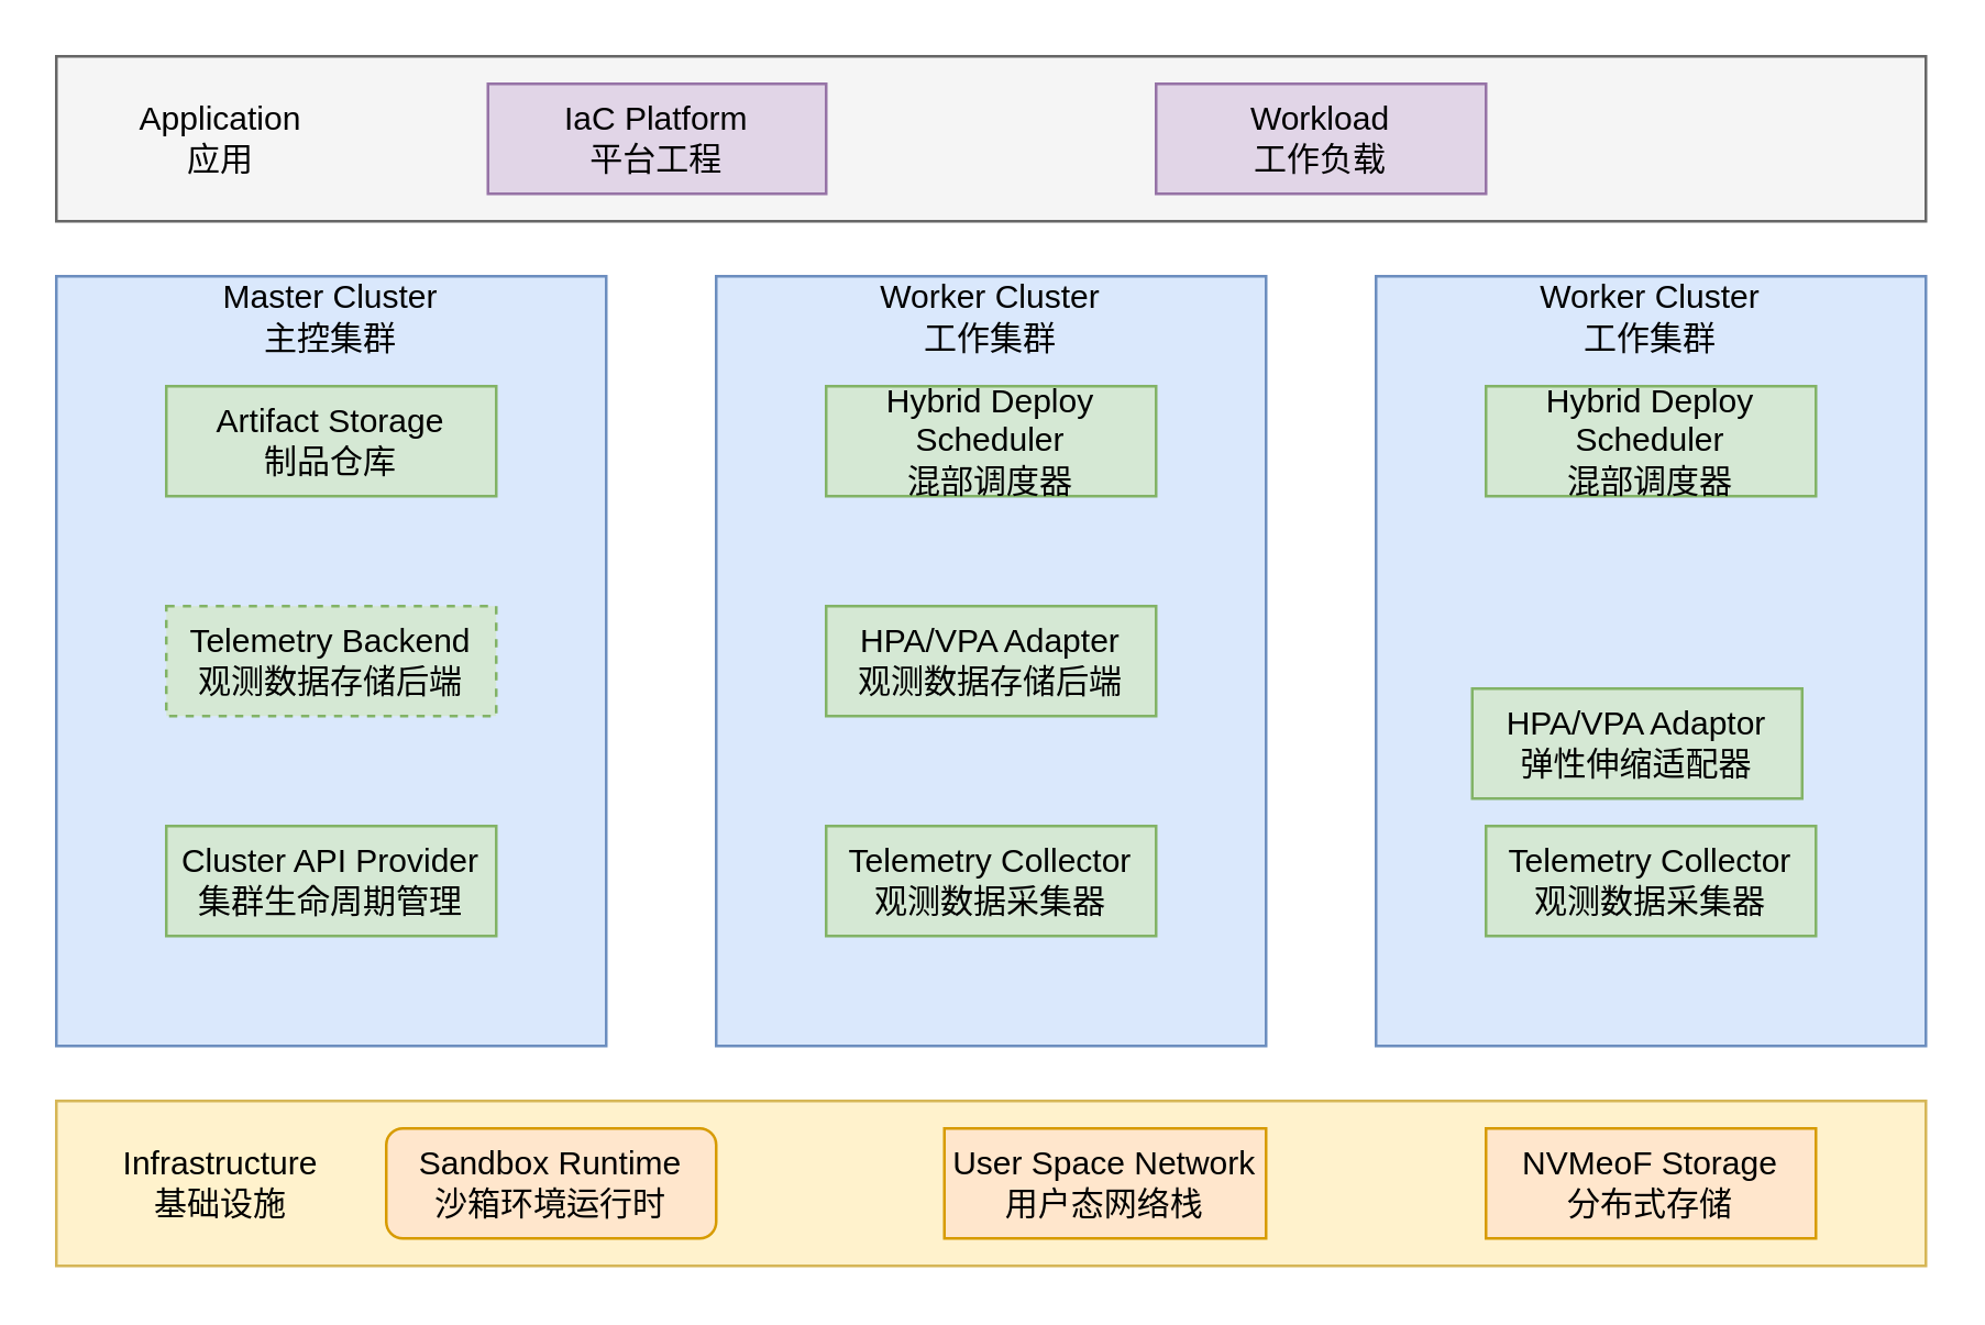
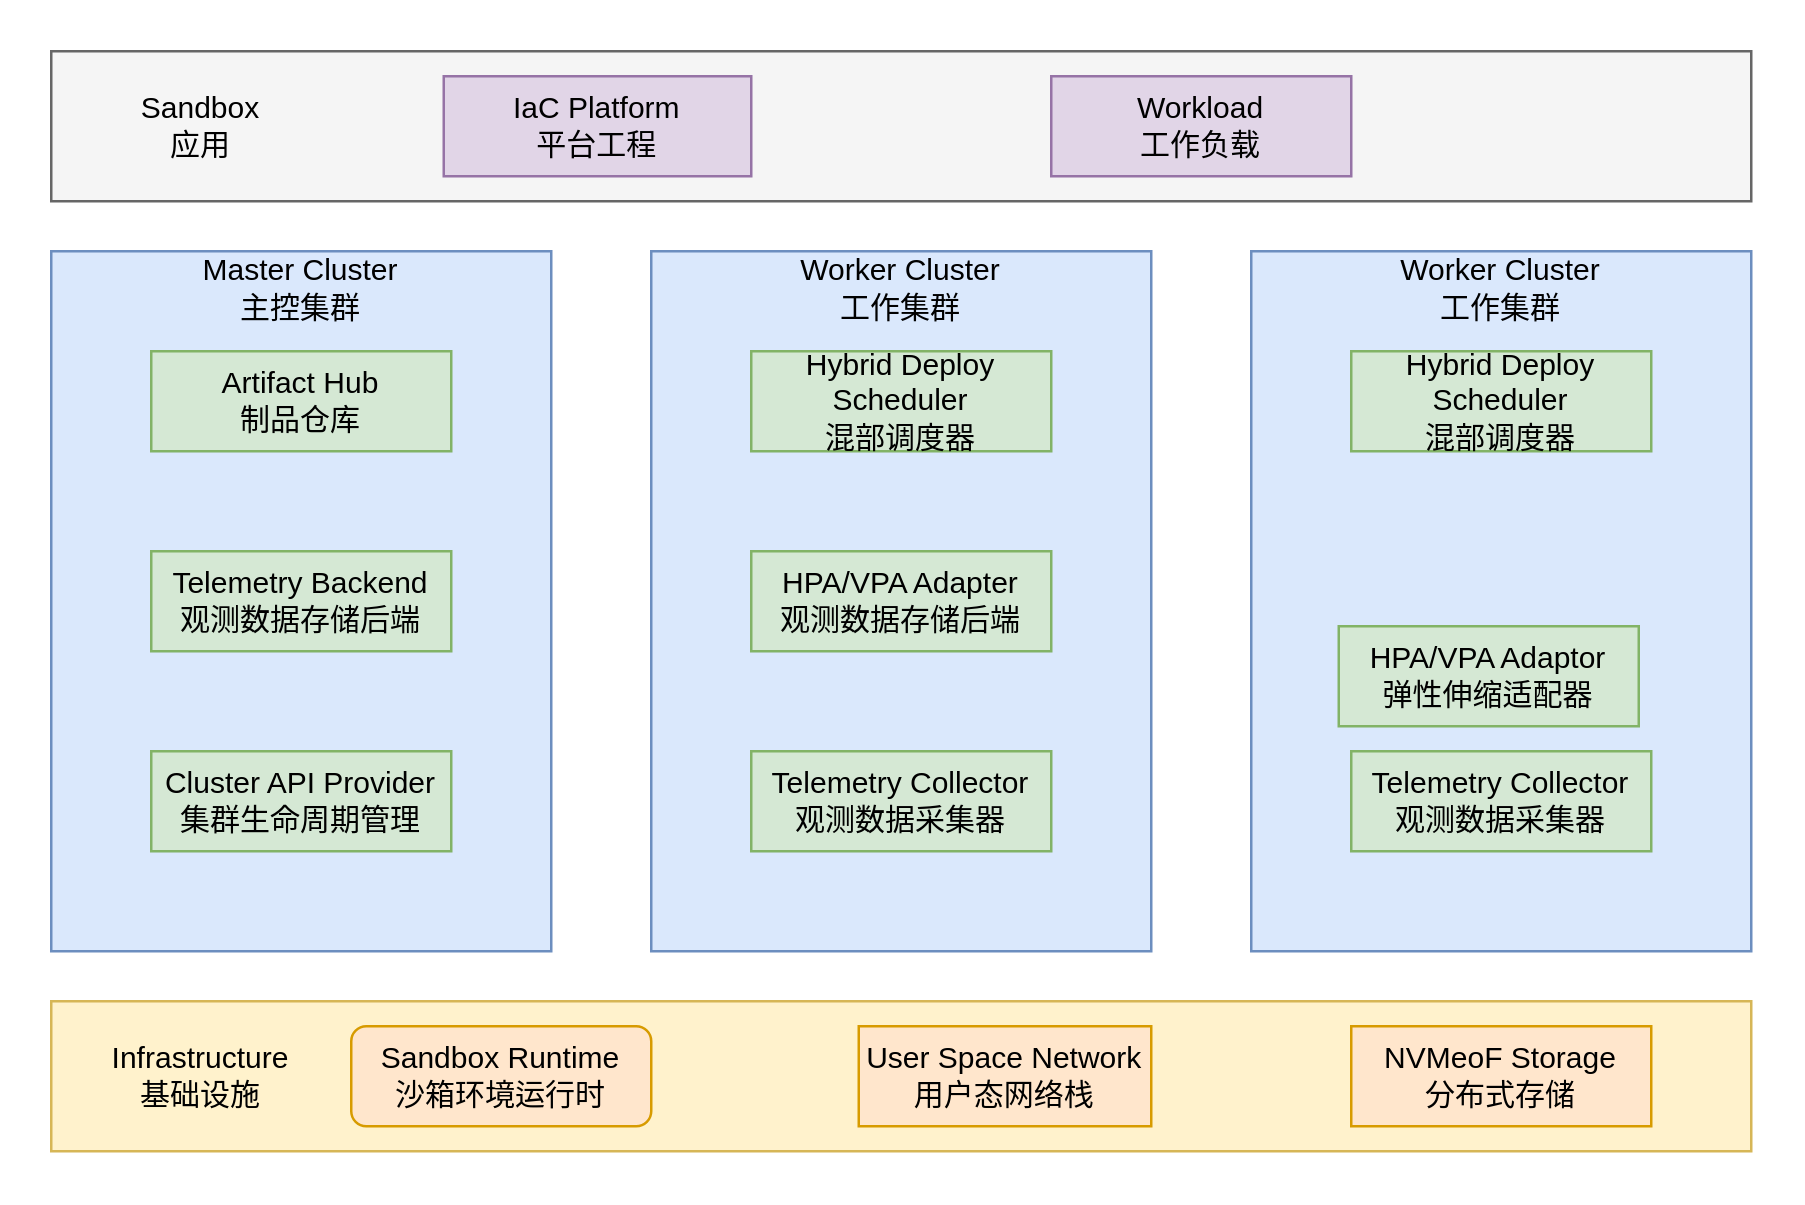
- <mxCell id="25" value="Application&lt;br&gt;应用" style="text;html=1;strokeColor=none;fillColor=none;align=center;verticalAlign=middle;whiteSpace=wrap;rounded=0;fontColor=default;" parent="1" vertex="1"><mxGeometry x="20" y="20" width="120" height="60" as="geometry" /></mxCell>
+ <mxCell id="25" value="Sandbox&lt;br&gt;应用" style="text;html=1;strokeColor=none;fillColor=none;align=center;verticalAlign=middle;whiteSpace=wrap;rounded=0;fontColor=default;" parent="1" vertex="1"><mxGeometry x="20" y="20" width="120" height="60" as="geometry" /></mxCell>
- <mxCell id="14" value="Artifact Storage&lt;br&gt;制品仓库" style="rounded=0;whiteSpace=wrap;html=1;fillColor=#d5e8d4;strokeColor=#82b366;" parent="1" vertex="1"><mxGeometry x="60" y="140" width="120" height="40" as="geometry" /></mxCell>
+ <mxCell id="14" value="Artifact Hub&lt;br&gt;制品仓库" style="rounded=0;whiteSpace=wrap;html=1;fillColor=#d5e8d4;strokeColor=#82b366;" parent="1" vertex="1"><mxGeometry x="60" y="140" width="120" height="40" as="geometry" /></mxCell>
- <mxCell id="15" value="Telemetry Backend&lt;br&gt;观测数据存储后端" style="rounded=0;whiteSpace=wrap;html=1;fillColor=#d5e8d4;strokeColor=#82b366;dashed=1;" parent="1" vertex="1"><mxGeometry x="60" y="220" width="120" height="40" as="geometry" /></mxCell>
+ <mxCell id="15" value="Telemetry Backend&lt;br&gt;观测数据存储后端" style="rounded=0;whiteSpace=wrap;html=1;fillColor=#d5e8d4;strokeColor=#82b366;" parent="1" vertex="1"><mxGeometry x="60" y="220" width="120" height="40" as="geometry" /></mxCell>
